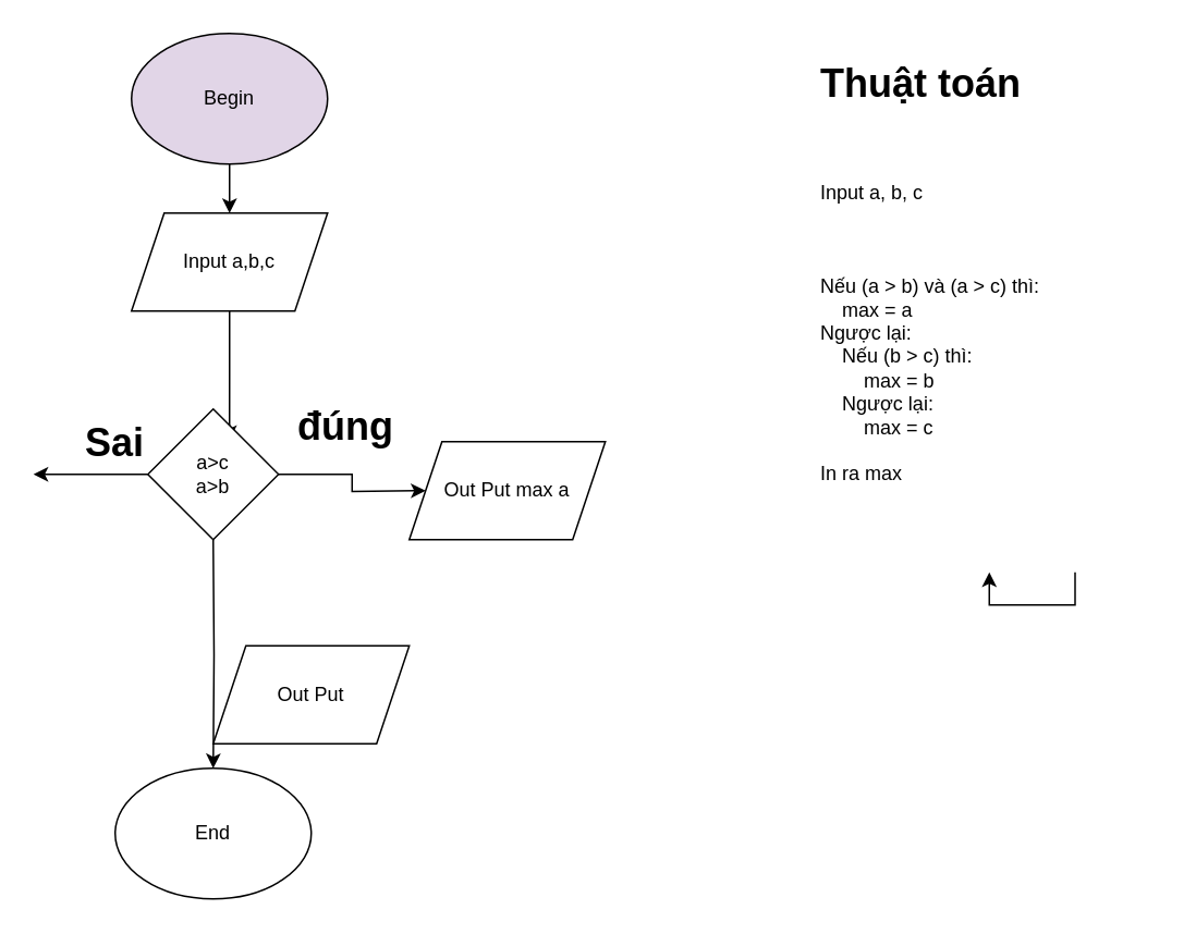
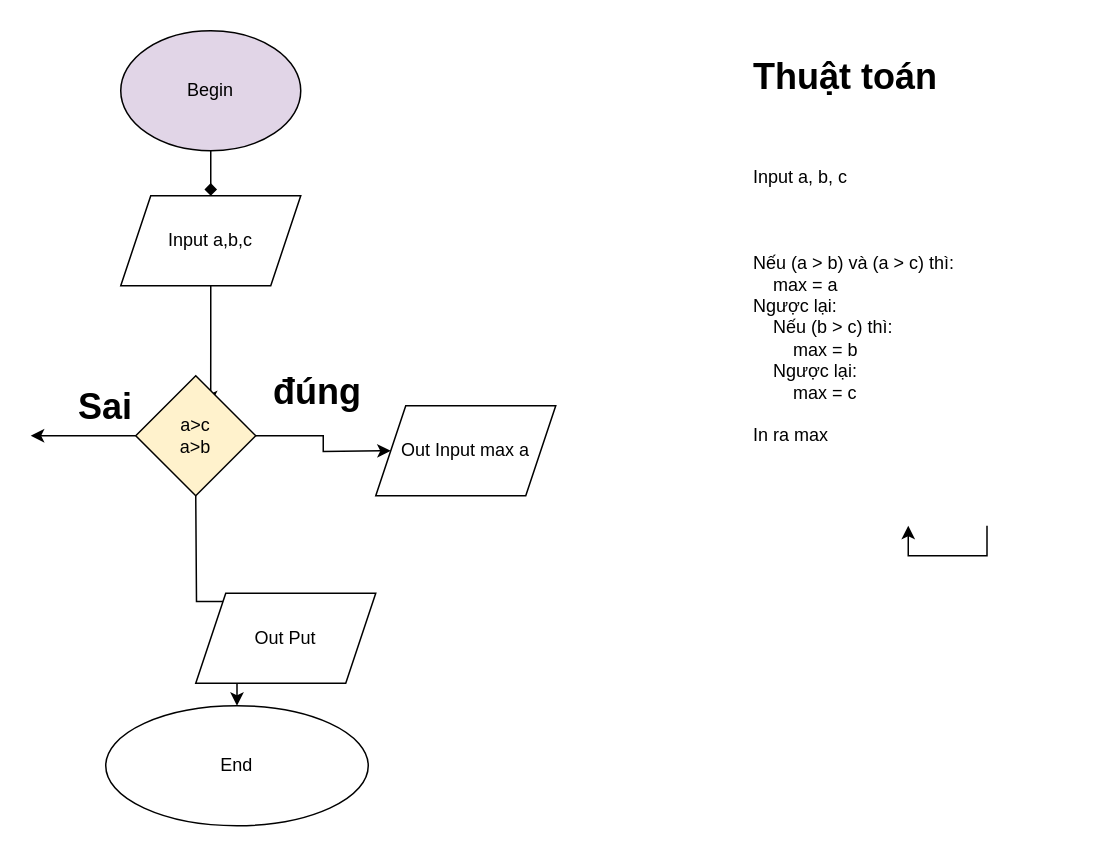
- <mxCell id="2" style="edgeStyle=orthogonalEdgeStyle;rounded=0;orthogonalLoop=1;jettySize=auto;html=1;exitX=0.5;exitY=1;exitDx=0;exitDy=0;entryX=0.5;entryY=0;entryDx=0;entryDy=0;" edge="1" parent="1" source="3" target="5"><mxGeometry relative="1" as="geometry" /></mxCell>
+ <mxCell id="2" style="edgeStyle=orthogonalEdgeStyle;rounded=0;orthogonalLoop=1;jettySize=auto;html=1;exitX=0.5;exitY=1;exitDx=0;exitDy=0;entryX=0.5;entryY=0;entryDx=0;entryDy=0;endArrow=diamond;" edge="1" parent="1" source="3" target="5"><mxGeometry relative="1" as="geometry" /></mxCell>
- <mxCell id="13" value="a&amp;gt;c&lt;div&gt;a&amp;gt;b&lt;/div&gt;" style="rhombus;whiteSpace=wrap;html=1;" vertex="1" parent="1"><mxGeometry x="90" y="250" width="80" height="80" as="geometry" /></mxCell>
+ <mxCell id="13" value="a&amp;gt;c&lt;div&gt;a&amp;gt;b&lt;/div&gt;" style="rhombus;whiteSpace=wrap;html=1;fillColor=#fff2cc;" vertex="1" parent="1"><mxGeometry x="90" y="250" width="80" height="80" as="geometry" /></mxCell>
- <mxCell id="15" value="Out Put max a" style="shape=parallelogram;perimeter=parallelogramPerimeter;whiteSpace=wrap;html=1;fixedSize=1;" vertex="1" parent="1"><mxGeometry x="250" y="270" width="120" height="60" as="geometry" /></mxCell>
+ <mxCell id="15" value="Out Input max a" style="shape=parallelogram;perimeter=parallelogramPerimeter;whiteSpace=wrap;html=1;fixedSize=1;" vertex="1" parent="1"><mxGeometry x="250" y="270" width="120" height="60" as="geometry" /></mxCell>
- <mxCell id="8" value="End" style="ellipse;whiteSpace=wrap;html=1;" vertex="1" parent="1"><mxGeometry x="70" y="470" width="120" height="80" as="geometry" /></mxCell>
+ <mxCell id="8" value="End" style="ellipse;whiteSpace=wrap;html=1;" vertex="1" parent="1"><mxGeometry x="70" y="470" width="175" height="80" as="geometry" /></mxCell>
